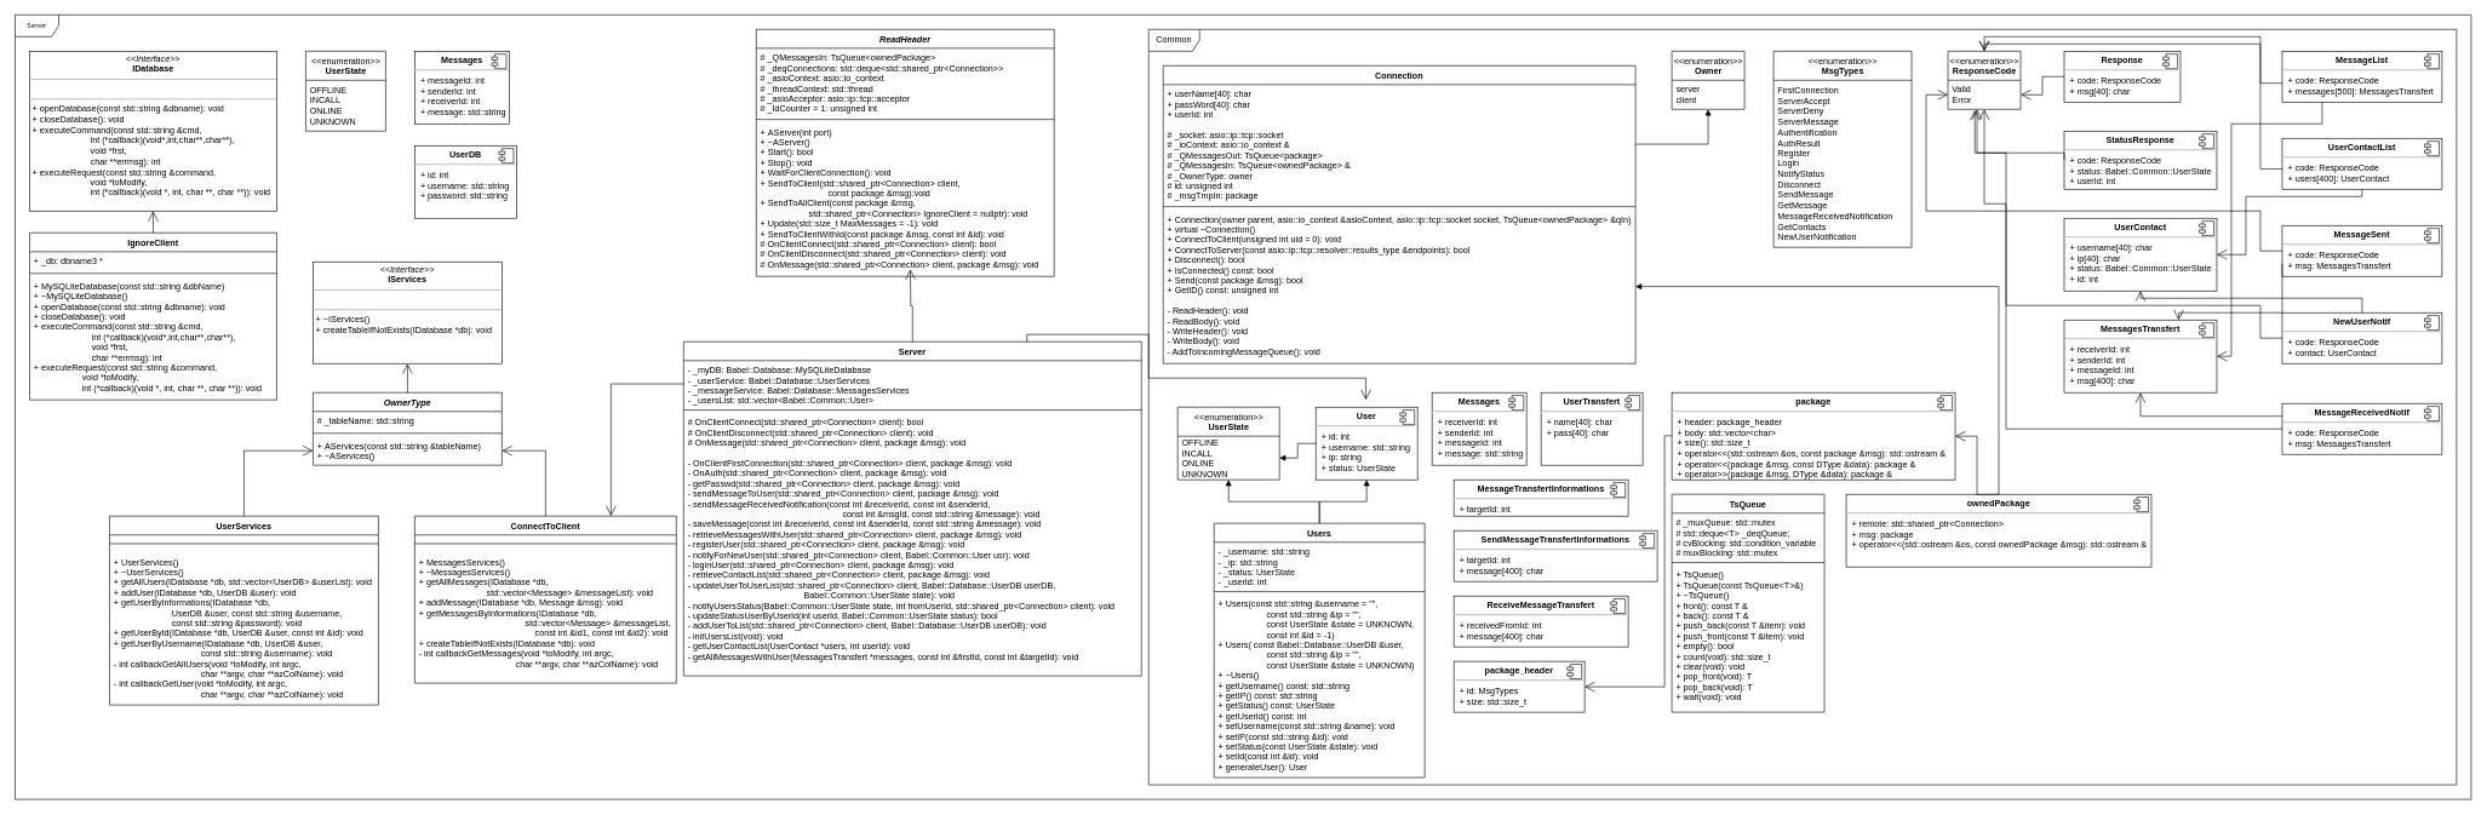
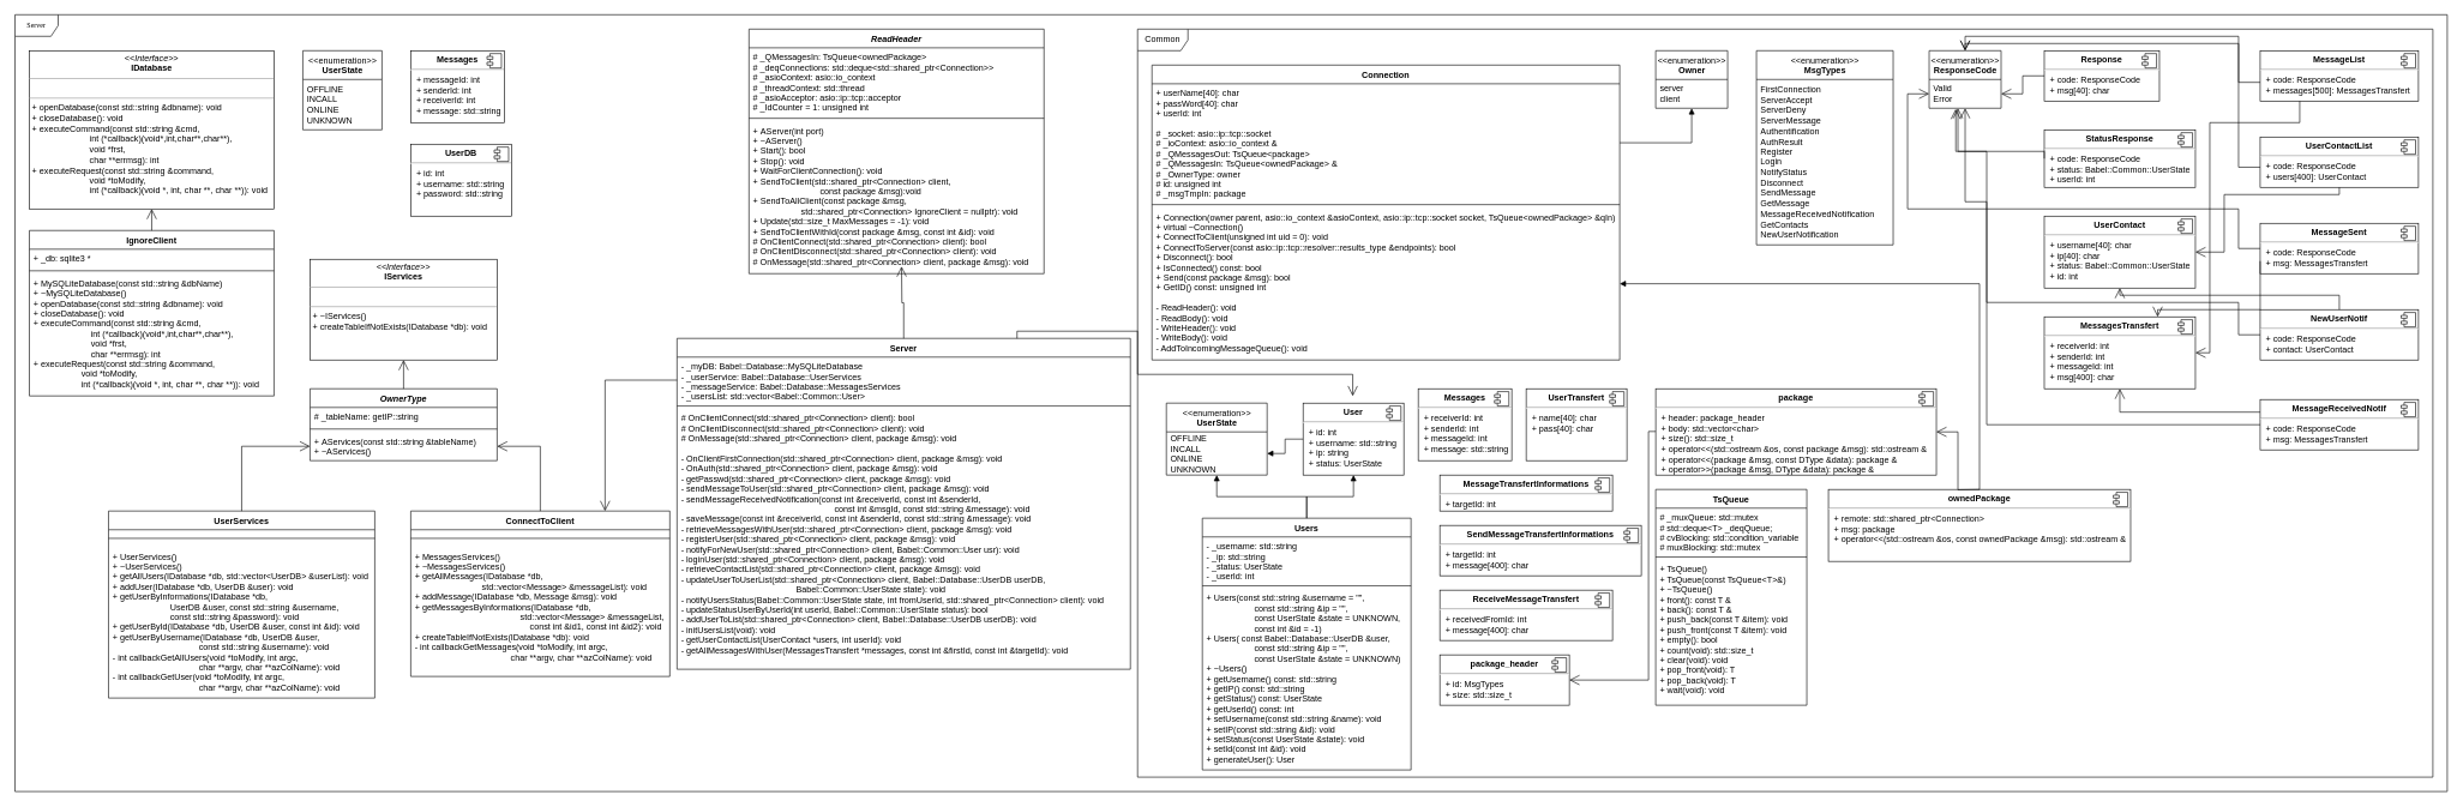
- <mxCell id="80" value="+ _db: dbname3 *" style="text;strokeColor=none;fillColor=none;align=left;verticalAlign=top;spacingLeft=4;spacingRight=4;overflow=hidden;rotatable=0;points=[[0,0.5],[1,0.5]];portConstraint=eastwest;" parent="79" vertex="1"><mxGeometry y="26" width="340" height="26" as="geometry" /></mxCell>
+ <mxCell id="80" value="+ _db: sqlite3 *" style="text;strokeColor=none;fillColor=none;align=left;verticalAlign=top;spacingLeft=4;spacingRight=4;overflow=hidden;rotatable=0;points=[[0,0.5],[1,0.5]];portConstraint=eastwest;" parent="79" vertex="1"><mxGeometry y="26" width="340" height="26" as="geometry" /></mxCell>
- <mxCell id="93" value="# _tableName: std::string" style="text;strokeColor=none;fillColor=none;align=left;verticalAlign=top;spacingLeft=4;spacingRight=4;overflow=hidden;rotatable=0;points=[[0,0.5],[1,0.5]];portConstraint=eastwest;" parent="92" vertex="1"><mxGeometry y="26" width="260" height="26" as="geometry" /></mxCell>
+ <mxCell id="93" value="# _tableName: getIP::string" style="text;strokeColor=none;fillColor=none;align=left;verticalAlign=top;spacingLeft=4;spacingRight=4;overflow=hidden;rotatable=0;points=[[0,0.5],[1,0.5]];portConstraint=eastwest;" parent="92" vertex="1"><mxGeometry y="26" width="260" height="26" as="geometry" /></mxCell>
